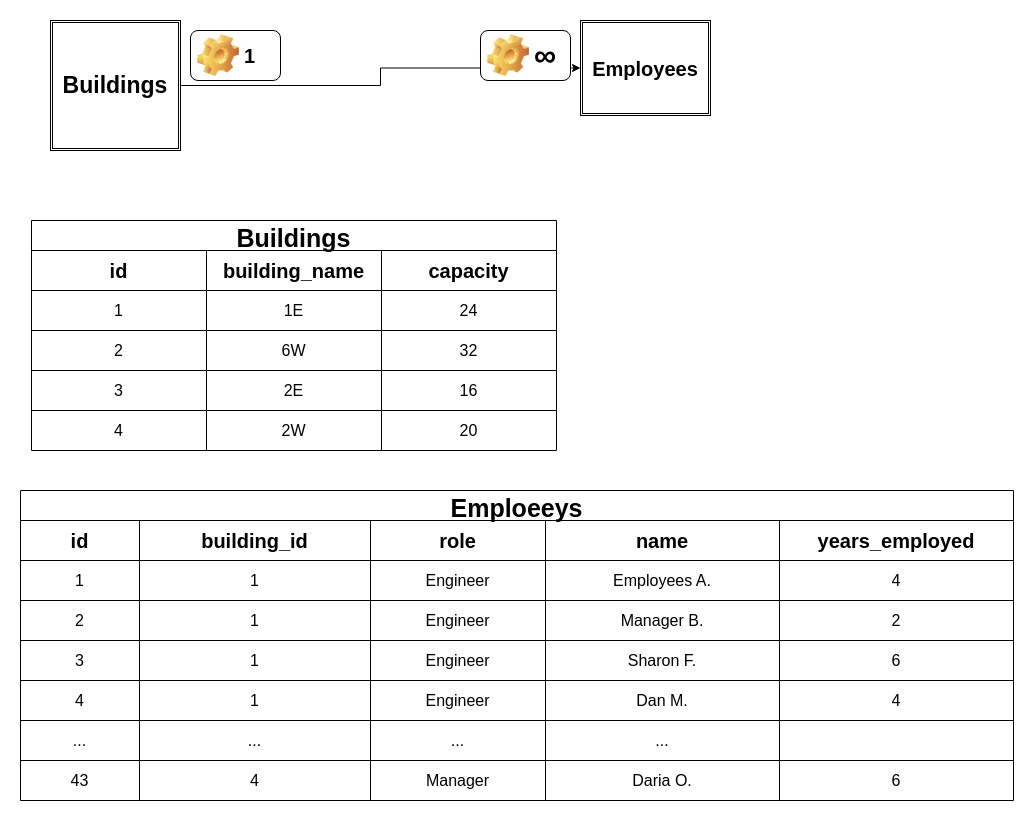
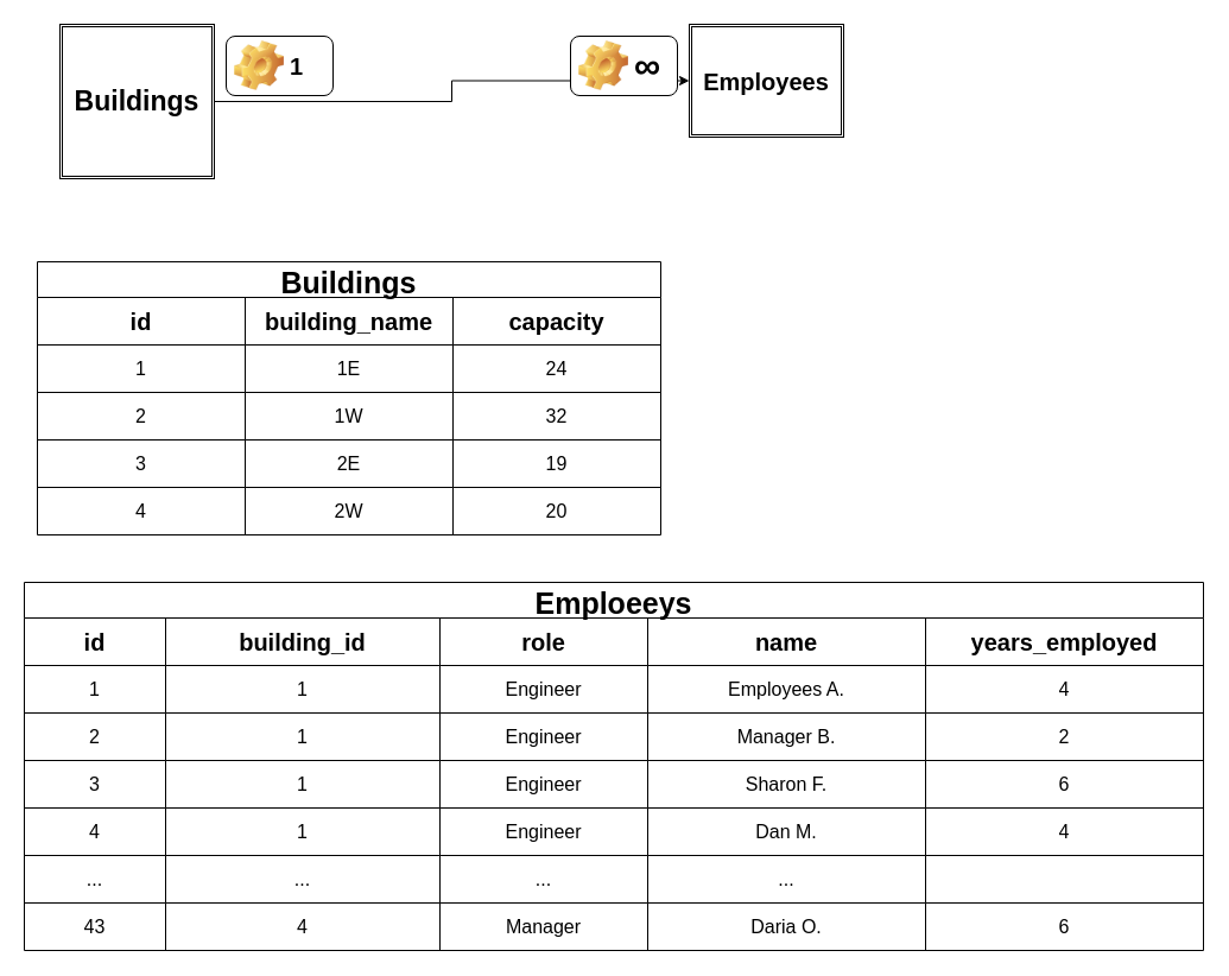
- <mxCell id="18" value="6W" style="shape=partialRectangle;html=1;whiteSpace=wrap;connectable=0;strokeColor=inherit;overflow=hidden;fillColor=none;top=0;left=0;bottom=0;right=0;pointerEvents=1;fontSize=16;" vertex="1" parent="16"><mxGeometry x="175" width="175" height="40" as="geometry"><mxRectangle width="175" height="40" as="alternateBounds" /></mxGeometry></mxCell>
+ <mxCell id="18" value="1W" style="shape=partialRectangle;html=1;whiteSpace=wrap;connectable=0;strokeColor=inherit;overflow=hidden;fillColor=none;top=0;left=0;bottom=0;right=0;pointerEvents=1;fontSize=16;" vertex="1" parent="16"><mxGeometry x="175" width="175" height="40" as="geometry"><mxRectangle width="175" height="40" as="alternateBounds" /></mxGeometry></mxCell>
- <mxCell id="23" value="16" style="shape=partialRectangle;html=1;whiteSpace=wrap;connectable=0;strokeColor=inherit;overflow=hidden;fillColor=none;top=0;left=0;bottom=0;right=0;pointerEvents=1;fontSize=16;" vertex="1" parent="20"><mxGeometry x="350" width="175" height="40" as="geometry"><mxRectangle width="175" height="40" as="alternateBounds" /></mxGeometry></mxCell>
+ <mxCell id="23" value="19" style="shape=partialRectangle;html=1;whiteSpace=wrap;connectable=0;strokeColor=inherit;overflow=hidden;fillColor=none;top=0;left=0;bottom=0;right=0;pointerEvents=1;fontSize=16;" vertex="1" parent="20"><mxGeometry x="350" width="175" height="40" as="geometry"><mxRectangle width="175" height="40" as="alternateBounds" /></mxGeometry></mxCell>
